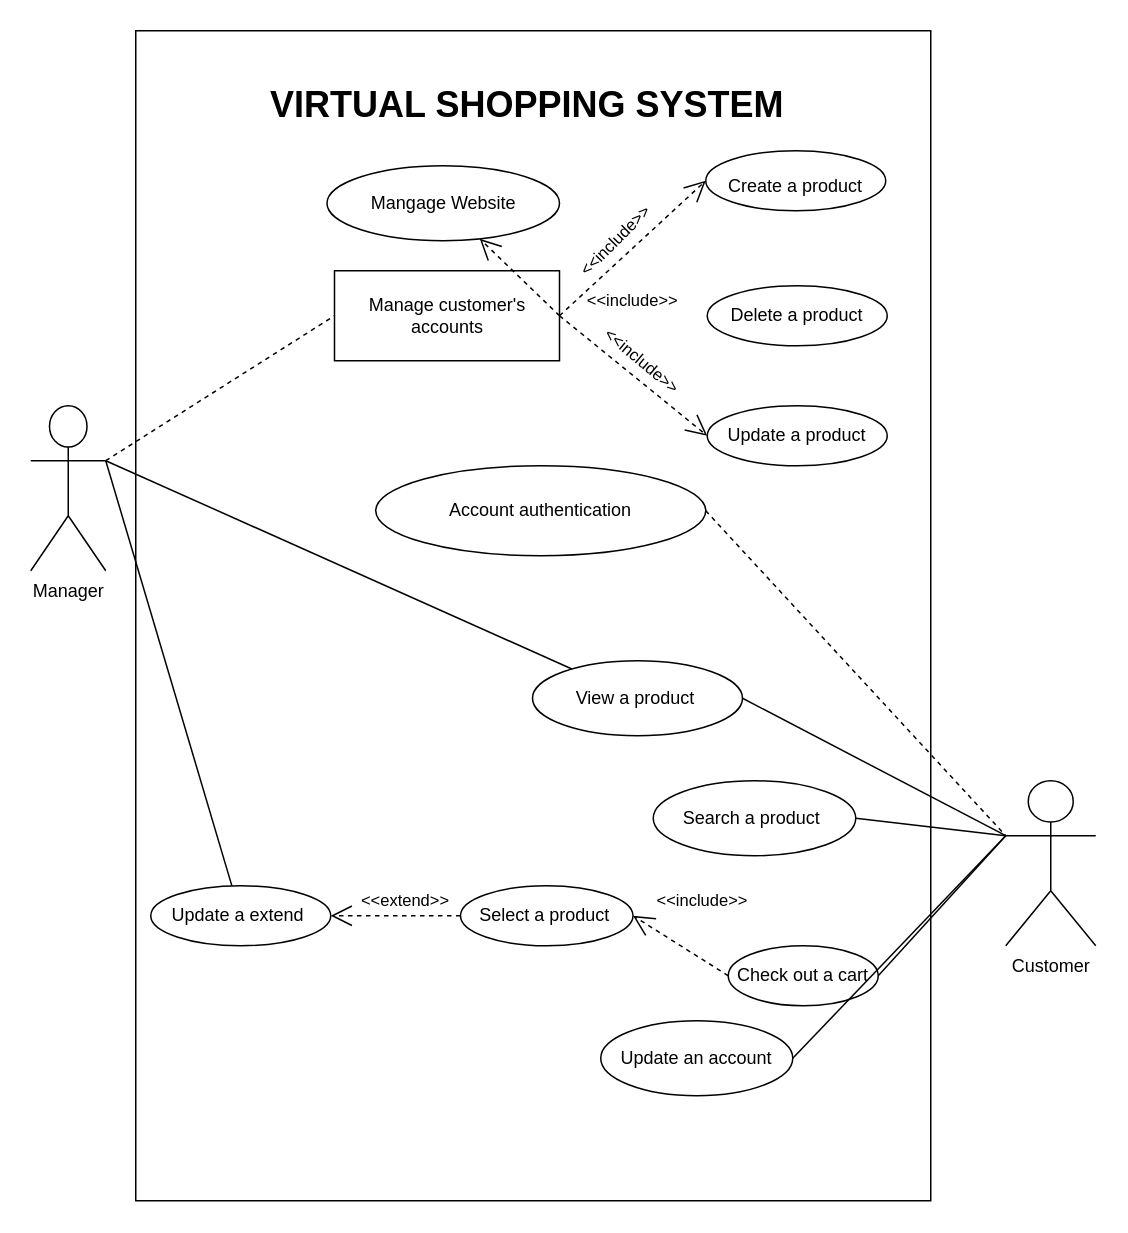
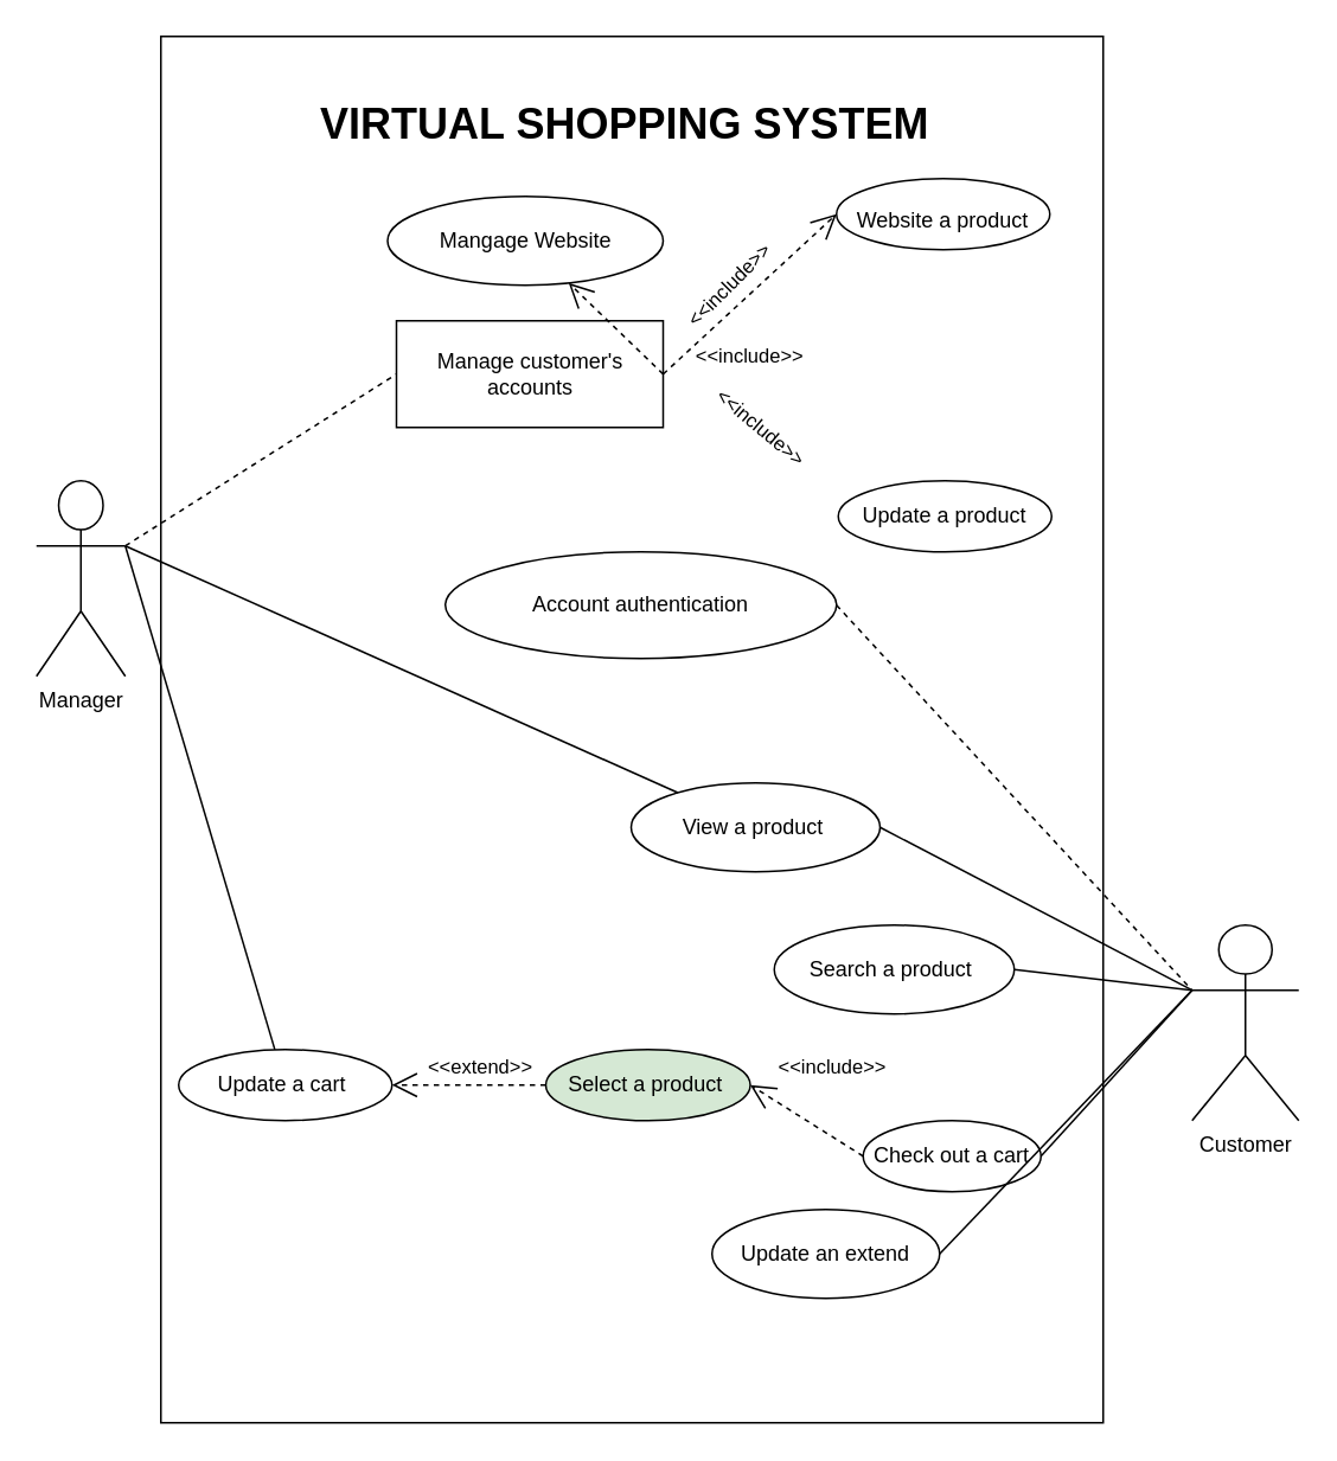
- <mxCell id="29" value="&lt;span style=&quot;font-size: 12px&quot;&gt;Create a product&lt;/span&gt;" style="ellipse;whiteSpace=wrap;html=1;fontSize=24;" vertex="1" parent="1"><mxGeometry x="470" y="100" width="120" height="40" as="geometry" /></mxCell>
+ <mxCell id="29" value="&lt;span style=&quot;font-size: 12px&quot;&gt;Website a product&lt;/span&gt;" style="ellipse;whiteSpace=wrap;html=1;fontSize=24;" vertex="1" parent="1"><mxGeometry x="470" y="100" width="120" height="40" as="geometry" /></mxCell>
- <mxCell id="30" value="Delete a product" style="ellipse;whiteSpace=wrap;html=1;" vertex="1" parent="1"><mxGeometry x="471" y="190" width="120" height="40" as="geometry" /></mxCell>
- <mxCell id="31" value="" style="endArrow=open;endSize=12;dashed=1;html=1;exitX=1;exitY=0.5;exitDx=0;exitDy=0;entryX=0;entryY=0.5;entryDx=0;entryDy=0;" edge="1" parent="1" source="5" target="32"><mxGeometry x="0.098" y="225" width="160" relative="1" as="geometry"><mxPoint x="385" y="220" as="sourcePoint" /><mxPoint x="457.5" y="220" as="targetPoint" /><mxPoint as="offset" /></mxGeometry></mxCell>
- <mxCell id="8" value="Update a extend&amp;nbsp;" style="ellipse;whiteSpace=wrap;html=1;" vertex="1" parent="1"><mxGeometry x="100" y="590" width="120" height="40" as="geometry" /></mxCell>
+ <mxCell id="8" value="Update a cart&amp;nbsp;" style="ellipse;whiteSpace=wrap;html=1;" vertex="1" parent="1"><mxGeometry x="100" y="590" width="120" height="40" as="geometry" /></mxCell>
- <mxCell id="9" value="Select a product&amp;nbsp;" style="ellipse;whiteSpace=wrap;html=1;" vertex="1" parent="1"><mxGeometry x="306.5" y="590" width="115" height="40" as="geometry" /></mxCell>
+ <mxCell id="9" value="Select a product&amp;nbsp;" style="ellipse;whiteSpace=wrap;html=1;fillColor=#d5e8d4;" vertex="1" parent="1"><mxGeometry x="306.5" y="590" width="115" height="40" as="geometry" /></mxCell>
- <mxCell id="11" value="Update an account" style="ellipse;whiteSpace=wrap;html=1;" vertex="1" parent="1"><mxGeometry x="400" y="680" width="128" height="50" as="geometry" /></mxCell>
+ <mxCell id="11" value="Update an extend" style="ellipse;whiteSpace=wrap;html=1;" vertex="1" parent="1"><mxGeometry x="400" y="680" width="128" height="50" as="geometry" /></mxCell>
